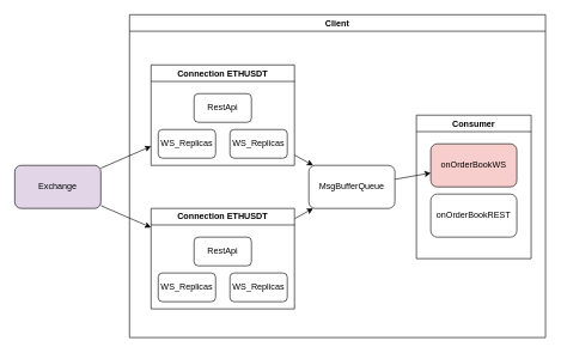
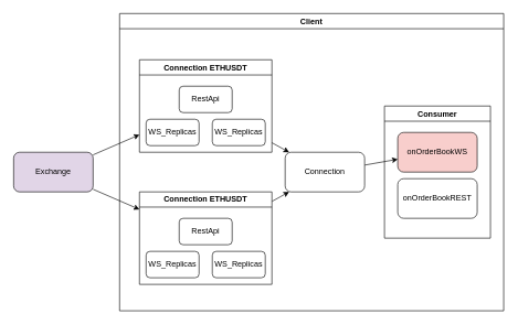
- <mxCell id="7" value="MsgBufferQueue" style="rounded=1;whiteSpace=wrap;html=1;" vertex="1" parent="5"><mxGeometry x="250" y="210" width="120" height="60" as="geometry" /></mxCell>
+ <mxCell id="7" value="Connection" style="rounded=1;whiteSpace=wrap;html=1;" vertex="1" parent="5"><mxGeometry x="250" y="210" width="120" height="60" as="geometry" /></mxCell>
